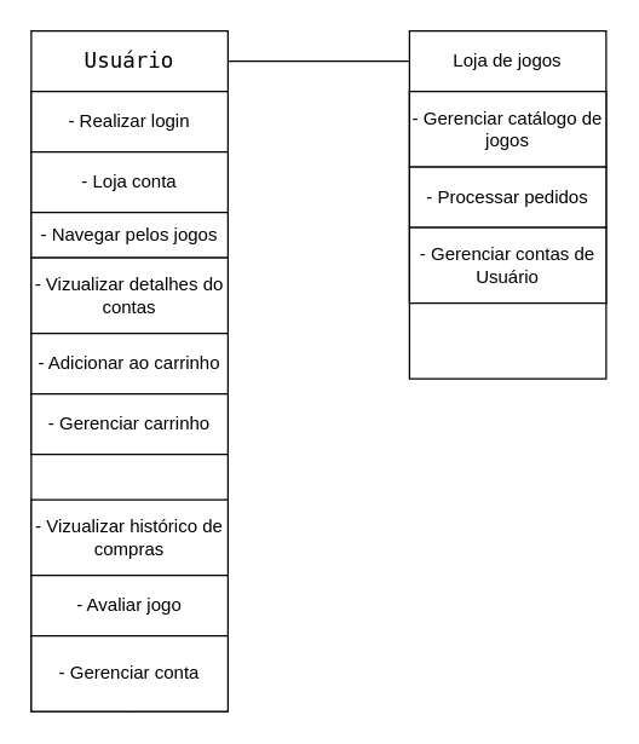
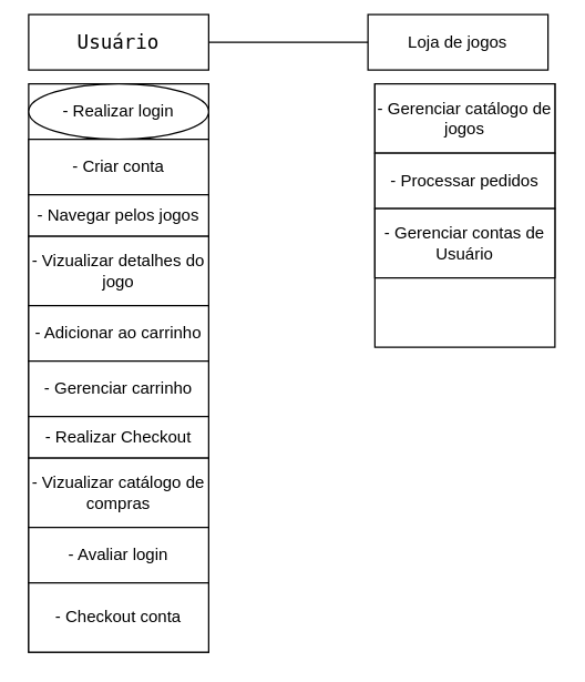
- <mxCell id="2" value="&lt;span style=&quot;font-family: &amp;quot;Söhne Mono&amp;quot;, Monaco, &amp;quot;Andale Mono&amp;quot;, &amp;quot;Ubuntu Mono&amp;quot;, monospace; font-size: 14px; text-align: left; white-space: pre; background-color: rgb(255, 255, 255);&quot;&gt;Usuário&lt;/span&gt;" style="rounded=0;whiteSpace=wrap;html=1;" vertex="1" parent="1"><mxGeometry x="20" y="20" width="130" height="40" as="geometry" /></mxCell>
+ <mxCell id="2" value="&lt;span style=&quot;font-family: &amp;quot;Söhne Mono&amp;quot;, Monaco, &amp;quot;Andale Mono&amp;quot;, &amp;quot;Ubuntu Mono&amp;quot;, monospace; font-size: 14px; text-align: left; white-space: pre; background-color: rgb(255, 255, 255);&quot;&gt;Usuário&lt;/span&gt;" style="rounded=0;whiteSpace=wrap;html=1;" vertex="1" parent="1"><mxGeometry x="20" y="10" width="130" height="40" as="geometry" /></mxCell>
- <mxCell id="15" value="Loja de jogos" style="rounded=0;whiteSpace=wrap;html=1;" vertex="1" parent="1"><mxGeometry x="270" y="20" width="130" height="40" as="geometry" /></mxCell>
+ <mxCell id="15" value="Loja de jogos" style="rounded=0;whiteSpace=wrap;html=1;" vertex="1" parent="1"><mxGeometry x="265" y="10" width="130" height="40" as="geometry" /></mxCell>
- <mxCell id="5" value="- Realizar login" style="rounded=0;whiteSpace=wrap;html=1;" vertex="1" parent="1"><mxGeometry x="20" y="60" width="130" height="40" as="geometry" /></mxCell>
+ <mxCell id="5" value="- Realizar login" style="ellipse;whiteSpace=wrap;html=1;" vertex="1" parent="1"><mxGeometry x="20" y="60" width="130" height="40" as="geometry" /></mxCell>
- <mxCell id="6" value="- Loja conta" style="rounded=0;whiteSpace=wrap;html=1;" vertex="1" parent="1"><mxGeometry x="20" y="100" width="130" height="40" as="geometry" /></mxCell>
+ <mxCell id="6" value="- Criar conta" style="rounded=0;whiteSpace=wrap;html=1;" vertex="1" parent="1"><mxGeometry x="20" y="100" width="130" height="40" as="geometry" /></mxCell>
- <mxCell id="8" value="- Vizualizar detalhes do contas" style="rounded=0;whiteSpace=wrap;html=1;" vertex="1" parent="1"><mxGeometry x="20" y="170" width="130" height="50" as="geometry" /></mxCell>
+ <mxCell id="8" value="- Vizualizar detalhes do jogo" style="rounded=0;whiteSpace=wrap;html=1;" vertex="1" parent="1"><mxGeometry x="20" y="170" width="130" height="50" as="geometry" /></mxCell>
+ <mxCell id="11" value="- Realizar Checkout" style="rounded=0;whiteSpace=wrap;html=1;" vertex="1" parent="1"><mxGeometry x="20" y="300" width="130" height="30" as="geometry" /></mxCell>
- <mxCell id="12" value="- Vizualizar histórico de compras" style="rounded=0;whiteSpace=wrap;html=1;" vertex="1" parent="1"><mxGeometry x="20" y="330" width="130" height="50" as="geometry" /></mxCell>
+ <mxCell id="12" value="- Vizualizar catálogo de compras" style="rounded=0;whiteSpace=wrap;html=1;" vertex="1" parent="1"><mxGeometry x="20" y="330" width="130" height="50" as="geometry" /></mxCell>
- <mxCell id="13" value="- Avaliar jogo" style="rounded=0;whiteSpace=wrap;html=1;" vertex="1" parent="1"><mxGeometry x="20" y="380" width="130" height="40" as="geometry" /></mxCell>
+ <mxCell id="13" value="- Avaliar login" style="rounded=0;whiteSpace=wrap;html=1;" vertex="1" parent="1"><mxGeometry x="20" y="380" width="130" height="40" as="geometry" /></mxCell>
- <mxCell id="14" value="- Gerenciar conta" style="rounded=0;whiteSpace=wrap;html=1;" vertex="1" parent="1"><mxGeometry x="20" y="420" width="130" height="50" as="geometry" /></mxCell>
+ <mxCell id="14" value="- Checkout conta" style="rounded=0;whiteSpace=wrap;html=1;" vertex="1" parent="1"><mxGeometry x="20" y="420" width="130" height="50" as="geometry" /></mxCell>
